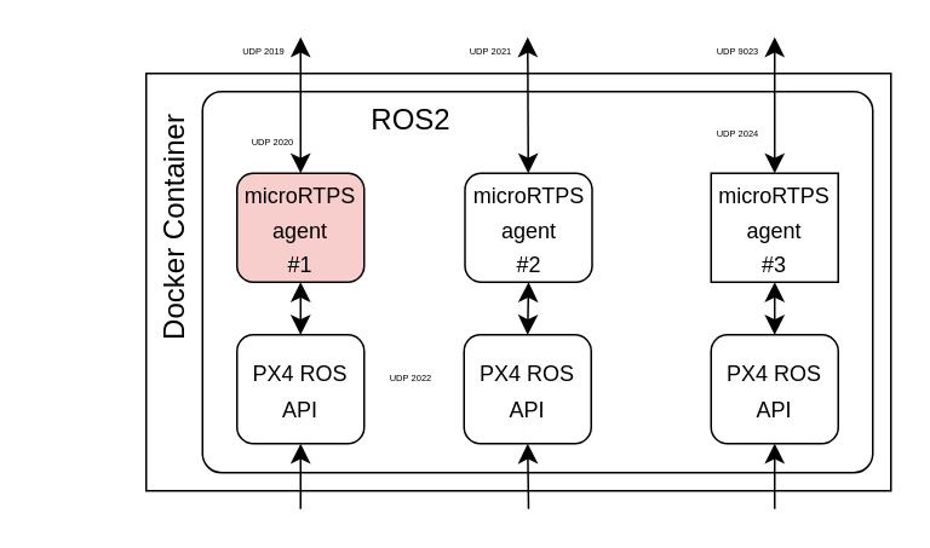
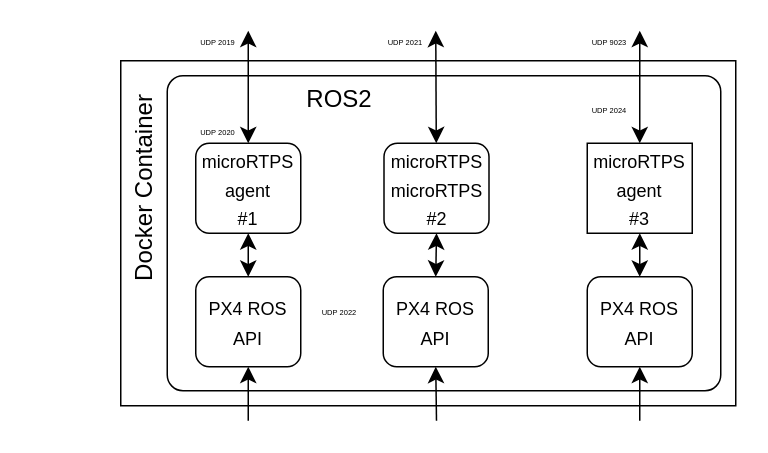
- <mxCell id="11" value="UDP&amp;nbsp;2020&lt;span style=&quot;background-color: transparent; color: rgb(255, 255, 255); font-family: source-code-pro, Menlo, Monaco, Consolas, &amp;quot;Courier New&amp;quot;, monospace; font-size: 0.85em; text-align: left;&quot;&gt;&lt;/span&gt;" style="text;html=1;strokeColor=none;fillColor=none;align=center;verticalAlign=middle;whiteSpace=wrap;rounded=0;fontSize=5;" vertex="1" parent="1"><mxGeometry x="135" y="70" width="30" height="15" as="geometry" /></mxCell>
+ <mxCell id="11" value="UDP&amp;nbsp;2020&lt;span style=&quot;background-color: transparent; color: rgb(255, 255, 255); font-family: source-code-pro, Menlo, Monaco, Consolas, &amp;quot;Courier New&amp;quot;, monospace; font-size: 0.85em; text-align: left;&quot;&gt;&lt;/span&gt;" style="text;html=1;strokeColor=none;fillColor=none;align=center;verticalAlign=middle;whiteSpace=wrap;rounded=0;fontSize=5;" vertex="1" parent="1"><mxGeometry x="130" y="80" width="30" height="15" as="geometry" /></mxCell>
- <mxCell id="26" value="&lt;font style=&quot;font-size: 12px;&quot;&gt;microRTPS&lt;br&gt;agent&lt;br&gt;#1&lt;/font&gt;" style="rounded=1;whiteSpace=wrap;html=1;fontSize=16;fillColor=#f8cecc;" vertex="1" parent="1"><mxGeometry x="130" y="95" width="70" height="60" as="geometry" /></mxCell>
+ <mxCell id="26" value="&lt;font style=&quot;font-size: 12px;&quot;&gt;microRTPS&lt;br&gt;agent&lt;br&gt;#1&lt;/font&gt;" style="rounded=1;whiteSpace=wrap;html=1;fontSize=16;" vertex="1" parent="1"><mxGeometry x="130" y="95" width="70" height="60" as="geometry" /></mxCell>
- <mxCell id="4" value="&lt;font style=&quot;font-size: 12px;&quot;&gt;microRTPS&lt;br style=&quot;border-color: var(--border-color);&quot;&gt;agent&lt;br style=&quot;border-color: var(--border-color);&quot;&gt;#2&lt;/font&gt;" style="rounded=1;whiteSpace=wrap;html=1;fontSize=16;" vertex="1" parent="1"><mxGeometry x="255.5" y="95" width="70" height="60" as="geometry" /></mxCell>
+ <mxCell id="4" value="&lt;font style=&quot;font-size: 12px;&quot;&gt;microRTPS&lt;br style=&quot;border-color: var(--border-color);&quot;&gt;microRTPS&lt;br style=&quot;border-color: var(--border-color);&quot;&gt;#2&lt;/font&gt;" style="rounded=1;whiteSpace=wrap;html=1;fontSize=16;" vertex="1" parent="1"><mxGeometry x="255.5" y="95" width="70" height="60" as="geometry" /></mxCell>
